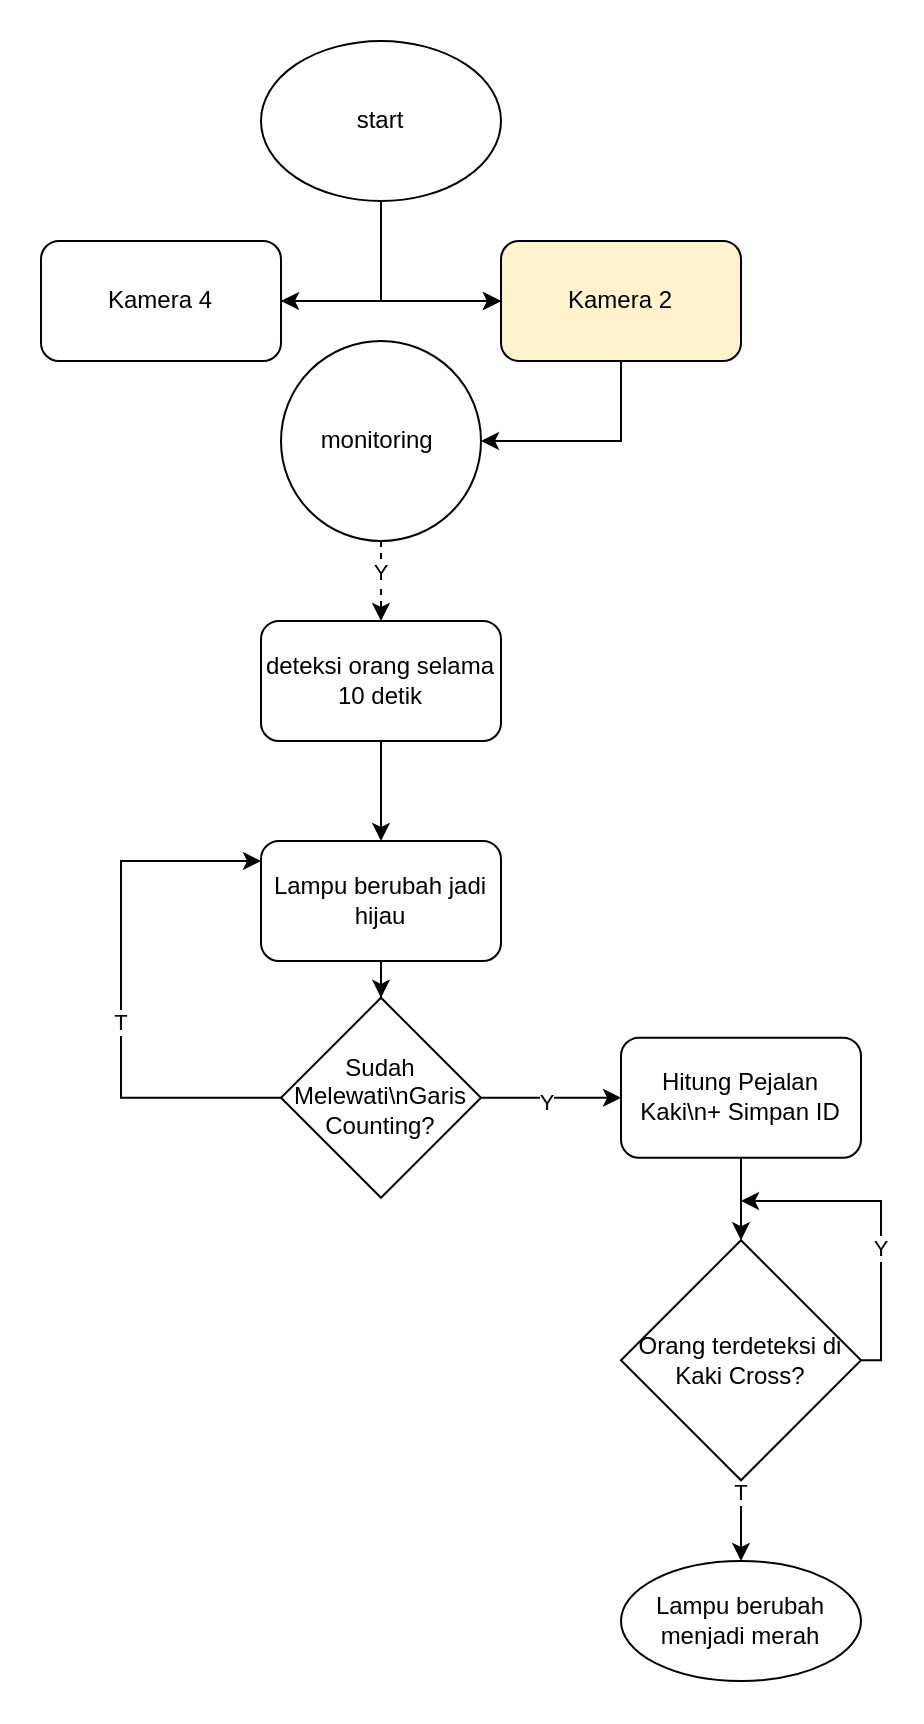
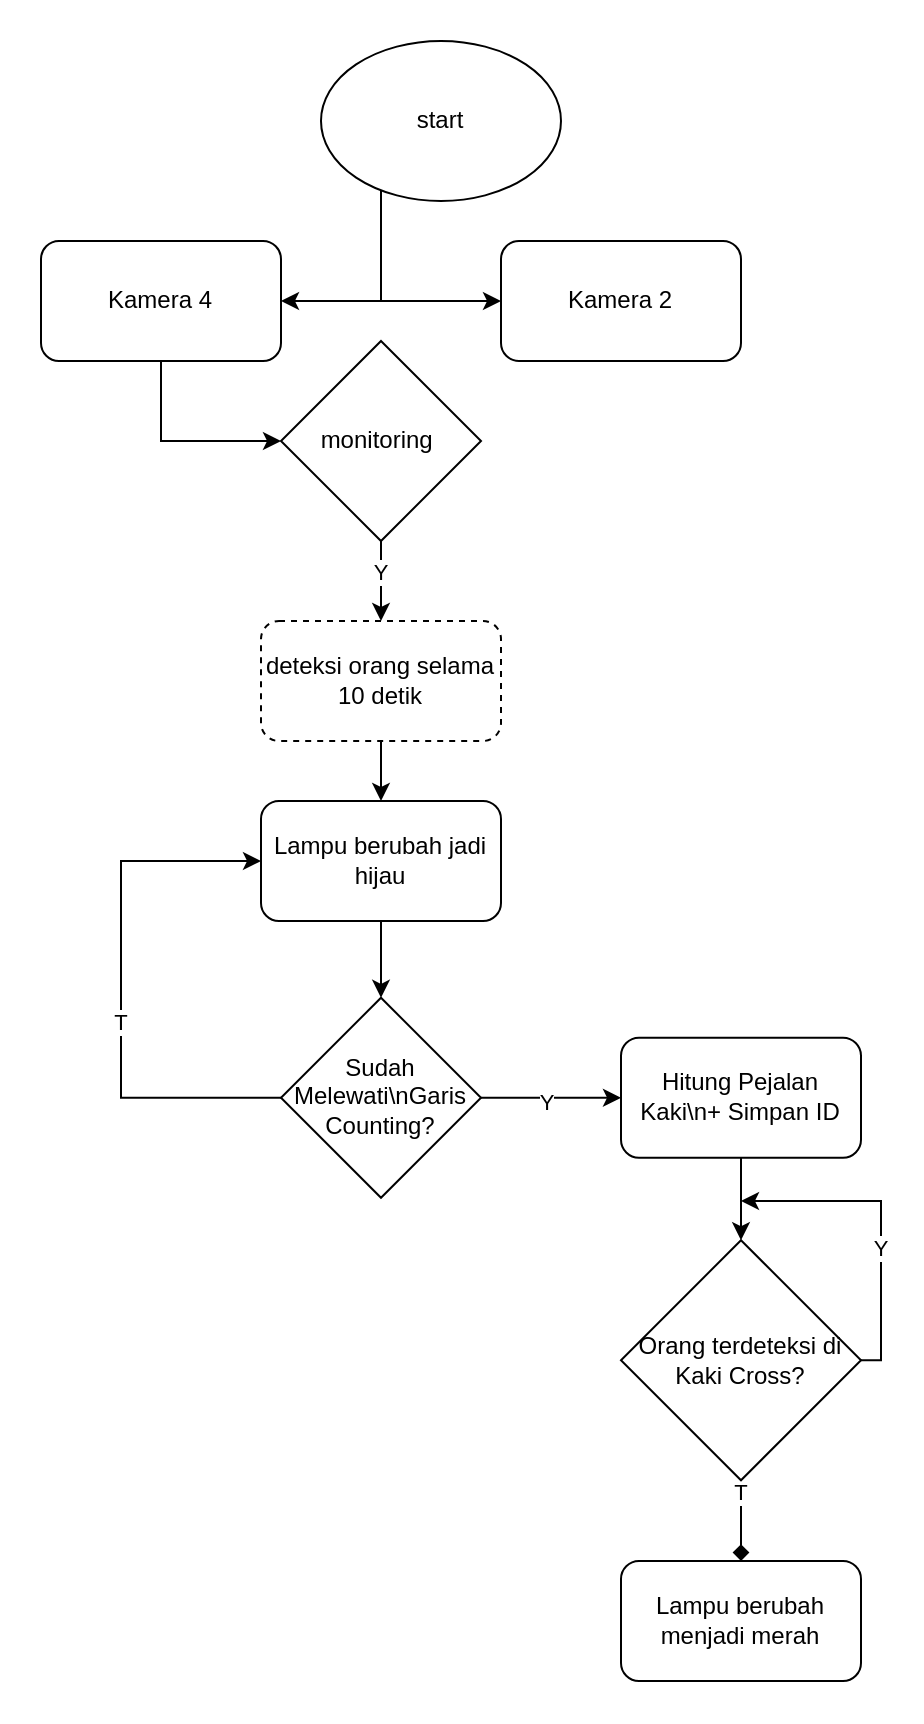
- <mxCell id="4" value="start" style="ellipse;whiteSpace=wrap;html=1;" vertex="1" parent="1"><mxGeometry x="130" y="20" width="120" height="80" as="geometry" /></mxCell>
+ <mxCell id="4" value="start" style="ellipse;whiteSpace=wrap;html=1;" vertex="1" parent="1"><mxGeometry x="160" y="20" width="120" height="80" as="geometry" /></mxCell>
- <mxCell id="5" style="edgeStyle=orthogonalEdgeStyle;rounded=0;orthogonalLoop=1;jettySize=auto;html=1;" edge="1" parent="1" source="6" target="8"><mxGeometry relative="1" as="geometry" /></mxCell>
+ <mxCell id="5" style="edgeStyle=orthogonalEdgeStyle;rounded=0;orthogonalLoop=1;jettySize=auto;html=1;entryX=0;entryY=0.5;entryDx=0;entryDy=0;" edge="1" parent="1" source="6" target="22"><mxGeometry relative="1" as="geometry" /></mxCell>
- <mxCell id="8" value="Kamera 2" style="rounded=1;whiteSpace=wrap;html=1;fillColor=#fff2cc;" vertex="1" parent="1"><mxGeometry x="250" y="120" width="120" height="60" as="geometry" /></mxCell>
+ <mxCell id="8" value="Kamera 2" style="rounded=1;whiteSpace=wrap;html=1;" vertex="1" parent="1"><mxGeometry x="250" y="120" width="120" height="60" as="geometry" /></mxCell>
- <mxCell id="22" value="monitoring&amp;nbsp;" style="ellipse;whiteSpace=wrap;html=1;" vertex="1" parent="1"><mxGeometry x="140" y="170" width="100" height="100" as="geometry" /></mxCell>
+ <mxCell id="22" value="monitoring&amp;nbsp;" style="rhombus;whiteSpace=wrap;html=1;" vertex="1" parent="1"><mxGeometry x="140" y="170" width="100" height="100" as="geometry" /></mxCell>
- <mxCell id="7" style="edgeStyle=orthogonalEdgeStyle;rounded=0;orthogonalLoop=1;jettySize=auto;html=1;entryX=1;entryY=0.5;entryDx=0;entryDy=0;" edge="1" parent="1" source="8" target="22"><mxGeometry relative="1" as="geometry"><Array as="points"><mxPoint x="310" y="220" /></Array></mxGeometry></mxCell>
- <mxCell id="20" style="edgeStyle=orthogonalEdgeStyle;rounded=0;orthogonalLoop=1;jettySize=auto;html=1;dashed=1;" edge="1" parent="1" source="22" target="14"><mxGeometry relative="1" as="geometry" /></mxCell>
+ <mxCell id="20" style="edgeStyle=orthogonalEdgeStyle;rounded=0;orthogonalLoop=1;jettySize=auto;html=1;" edge="1" parent="1" source="22" target="14"><mxGeometry relative="1" as="geometry" /></mxCell>
- <mxCell id="14" value="deteksi orang selama 10 detik" style="rounded=1;whiteSpace=wrap;html=1;" vertex="1" parent="1"><mxGeometry x="130" y="310" width="120" height="60" as="geometry" /></mxCell>
+ <mxCell id="14" value="deteksi orang selama 10 detik" style="rounded=1;whiteSpace=wrap;html=1;dashed=1;" vertex="1" parent="1"><mxGeometry x="130" y="310" width="120" height="60" as="geometry" /></mxCell>
- <mxCell id="10" value="Lampu berubah jadi hijau" style="rounded=1;whiteSpace=wrap;html=1;" vertex="1" parent="1"><mxGeometry x="130" y="420" width="120" height="60" as="geometry" /></mxCell>
+ <mxCell id="10" value="Lampu berubah jadi hijau" style="rounded=1;whiteSpace=wrap;html=1;" vertex="1" parent="1"><mxGeometry x="130" y="400" width="120" height="60" as="geometry" /></mxCell>
- <mxCell id="23" style="edgeStyle=orthogonalEdgeStyle;rounded=0;orthogonalLoop=1;jettySize=auto;html=1;entryX=0.5;entryY=0;entryDx=0;entryDy=0;" edge="1" parent="1" source="27" target="28"><mxGeometry relative="1" as="geometry" /></mxCell>
+ <mxCell id="23" style="edgeStyle=orthogonalEdgeStyle;rounded=0;orthogonalLoop=1;jettySize=auto;html=1;entryX=0.5;entryY=0;entryDx=0;entryDy=0;endArrow=diamond;" edge="1" parent="1" source="27" target="28"><mxGeometry relative="1" as="geometry" /></mxCell>
- <mxCell id="28" value="Lampu berubah menjadi merah" style="ellipse;whiteSpace=wrap;html=1;" vertex="1" parent="1"><mxGeometry x="310" y="780" width="120" height="60" as="geometry" /></mxCell>
+ <mxCell id="28" value="Lampu berubah menjadi merah" style="rounded=1;whiteSpace=wrap;html=1;" vertex="1" parent="1"><mxGeometry x="310" y="780" width="120" height="60" as="geometry" /></mxCell>
